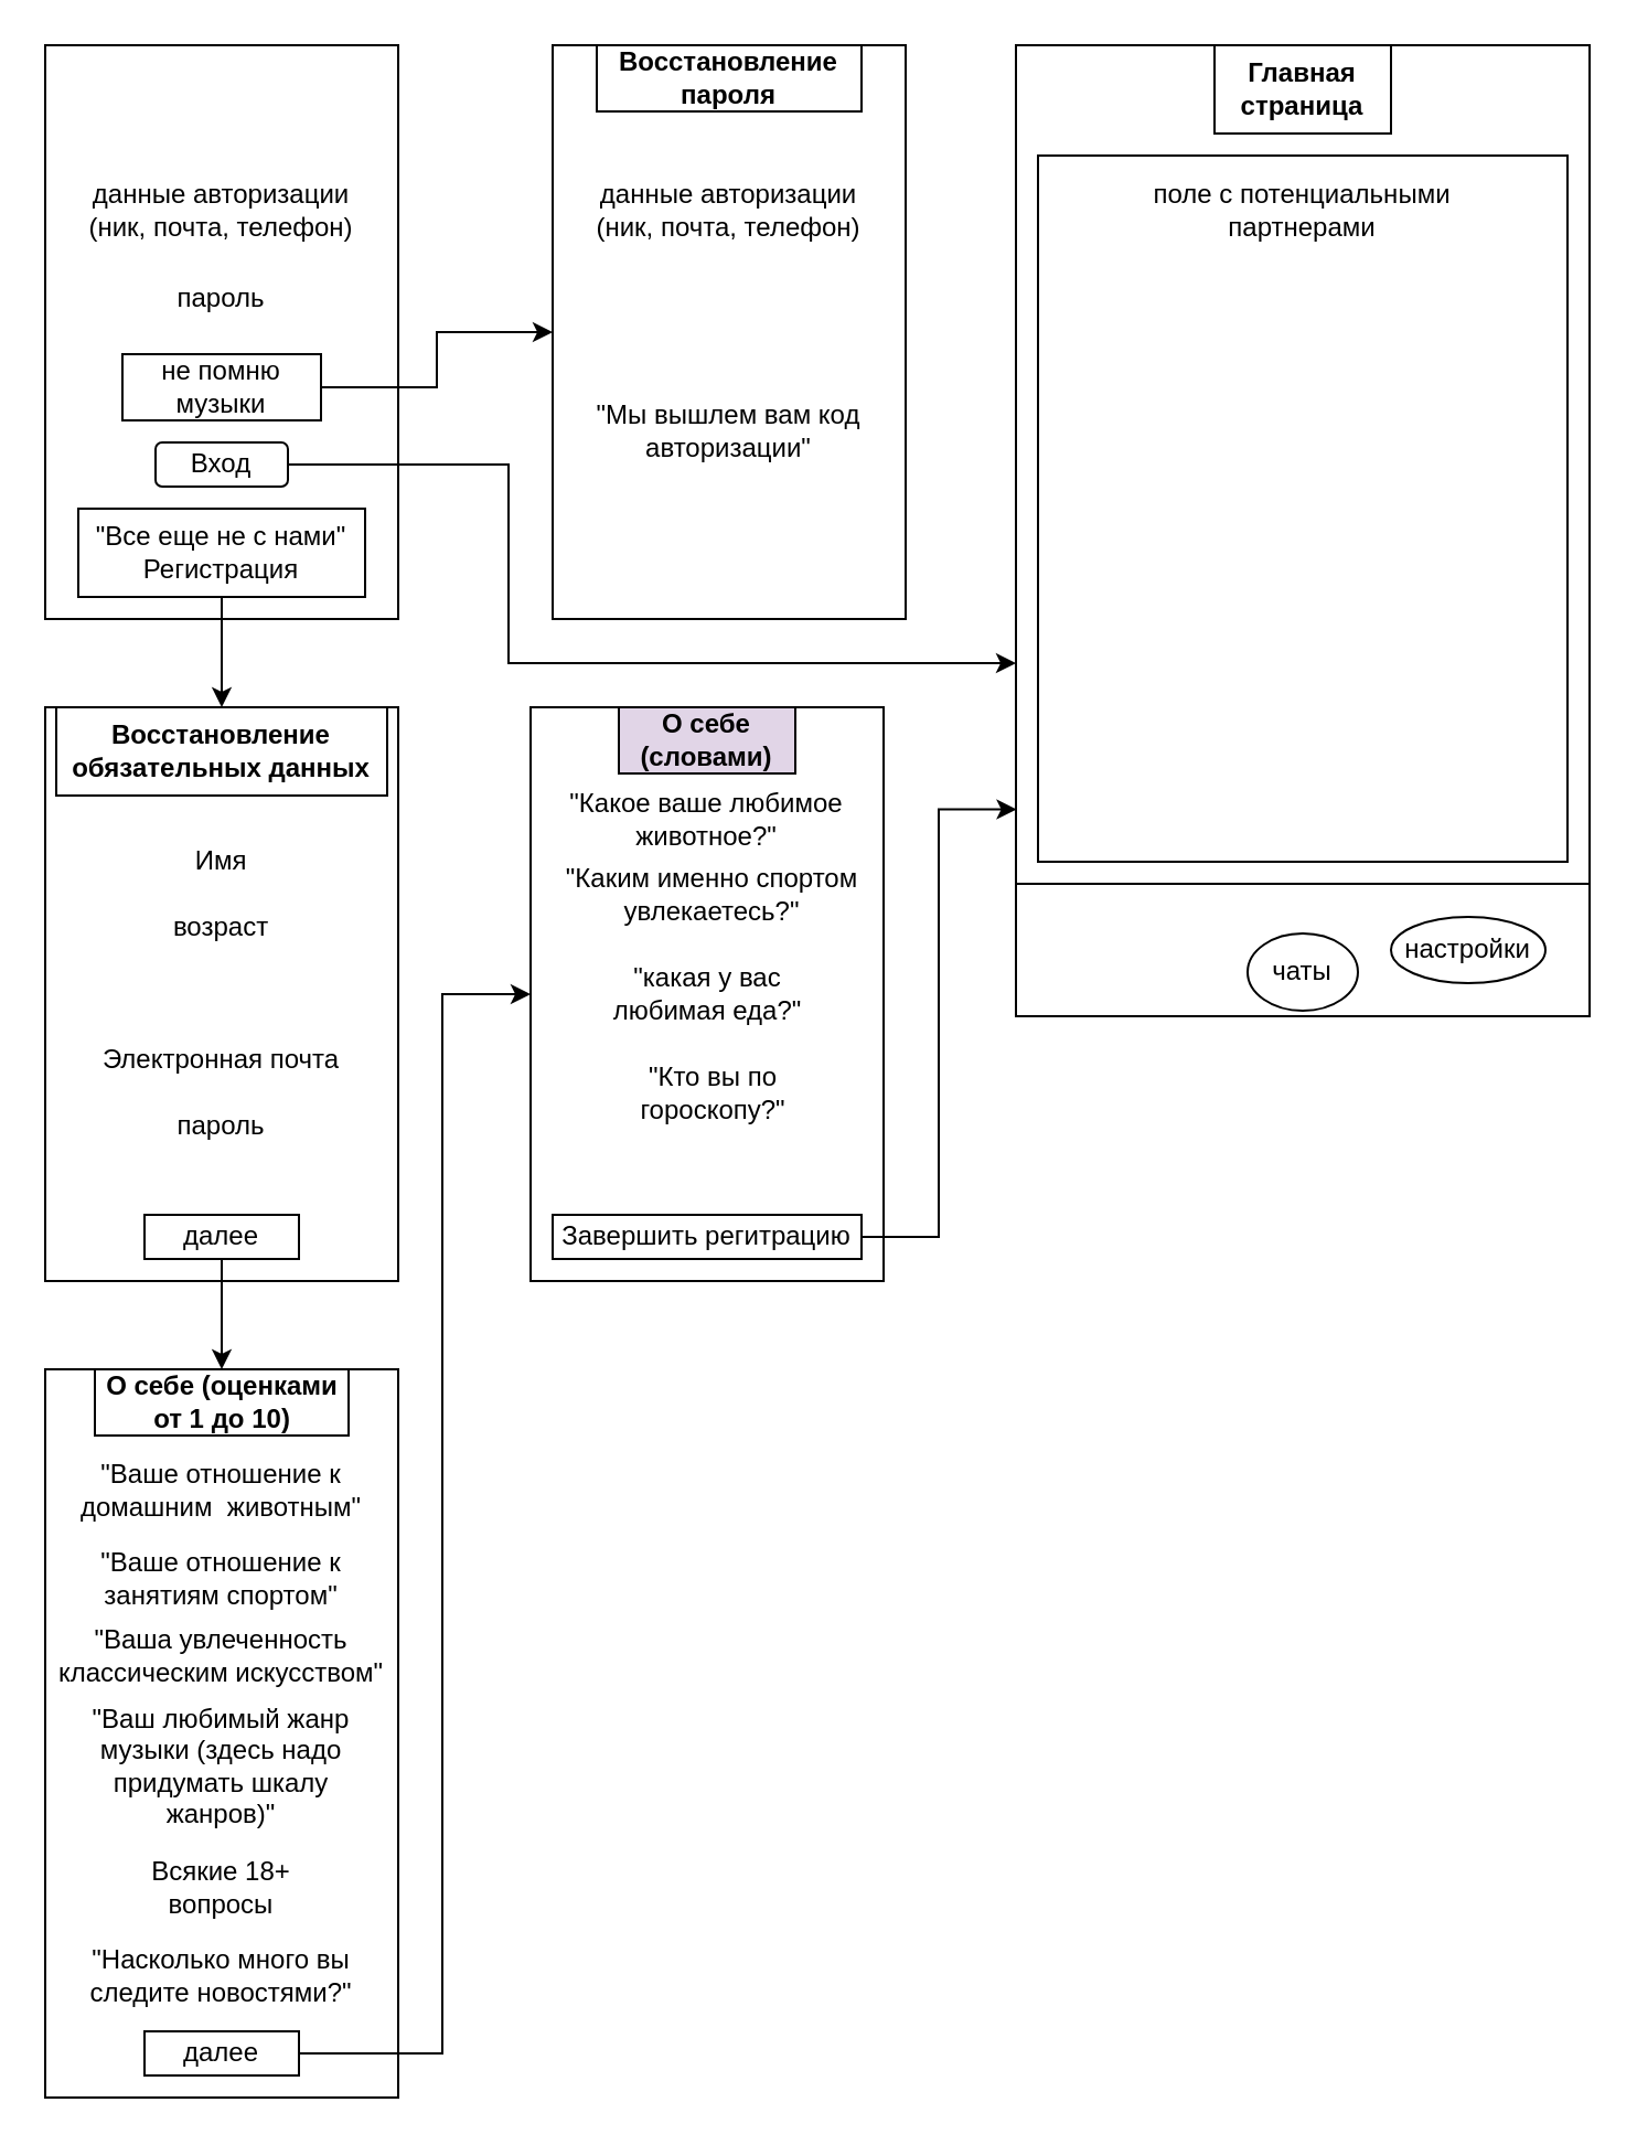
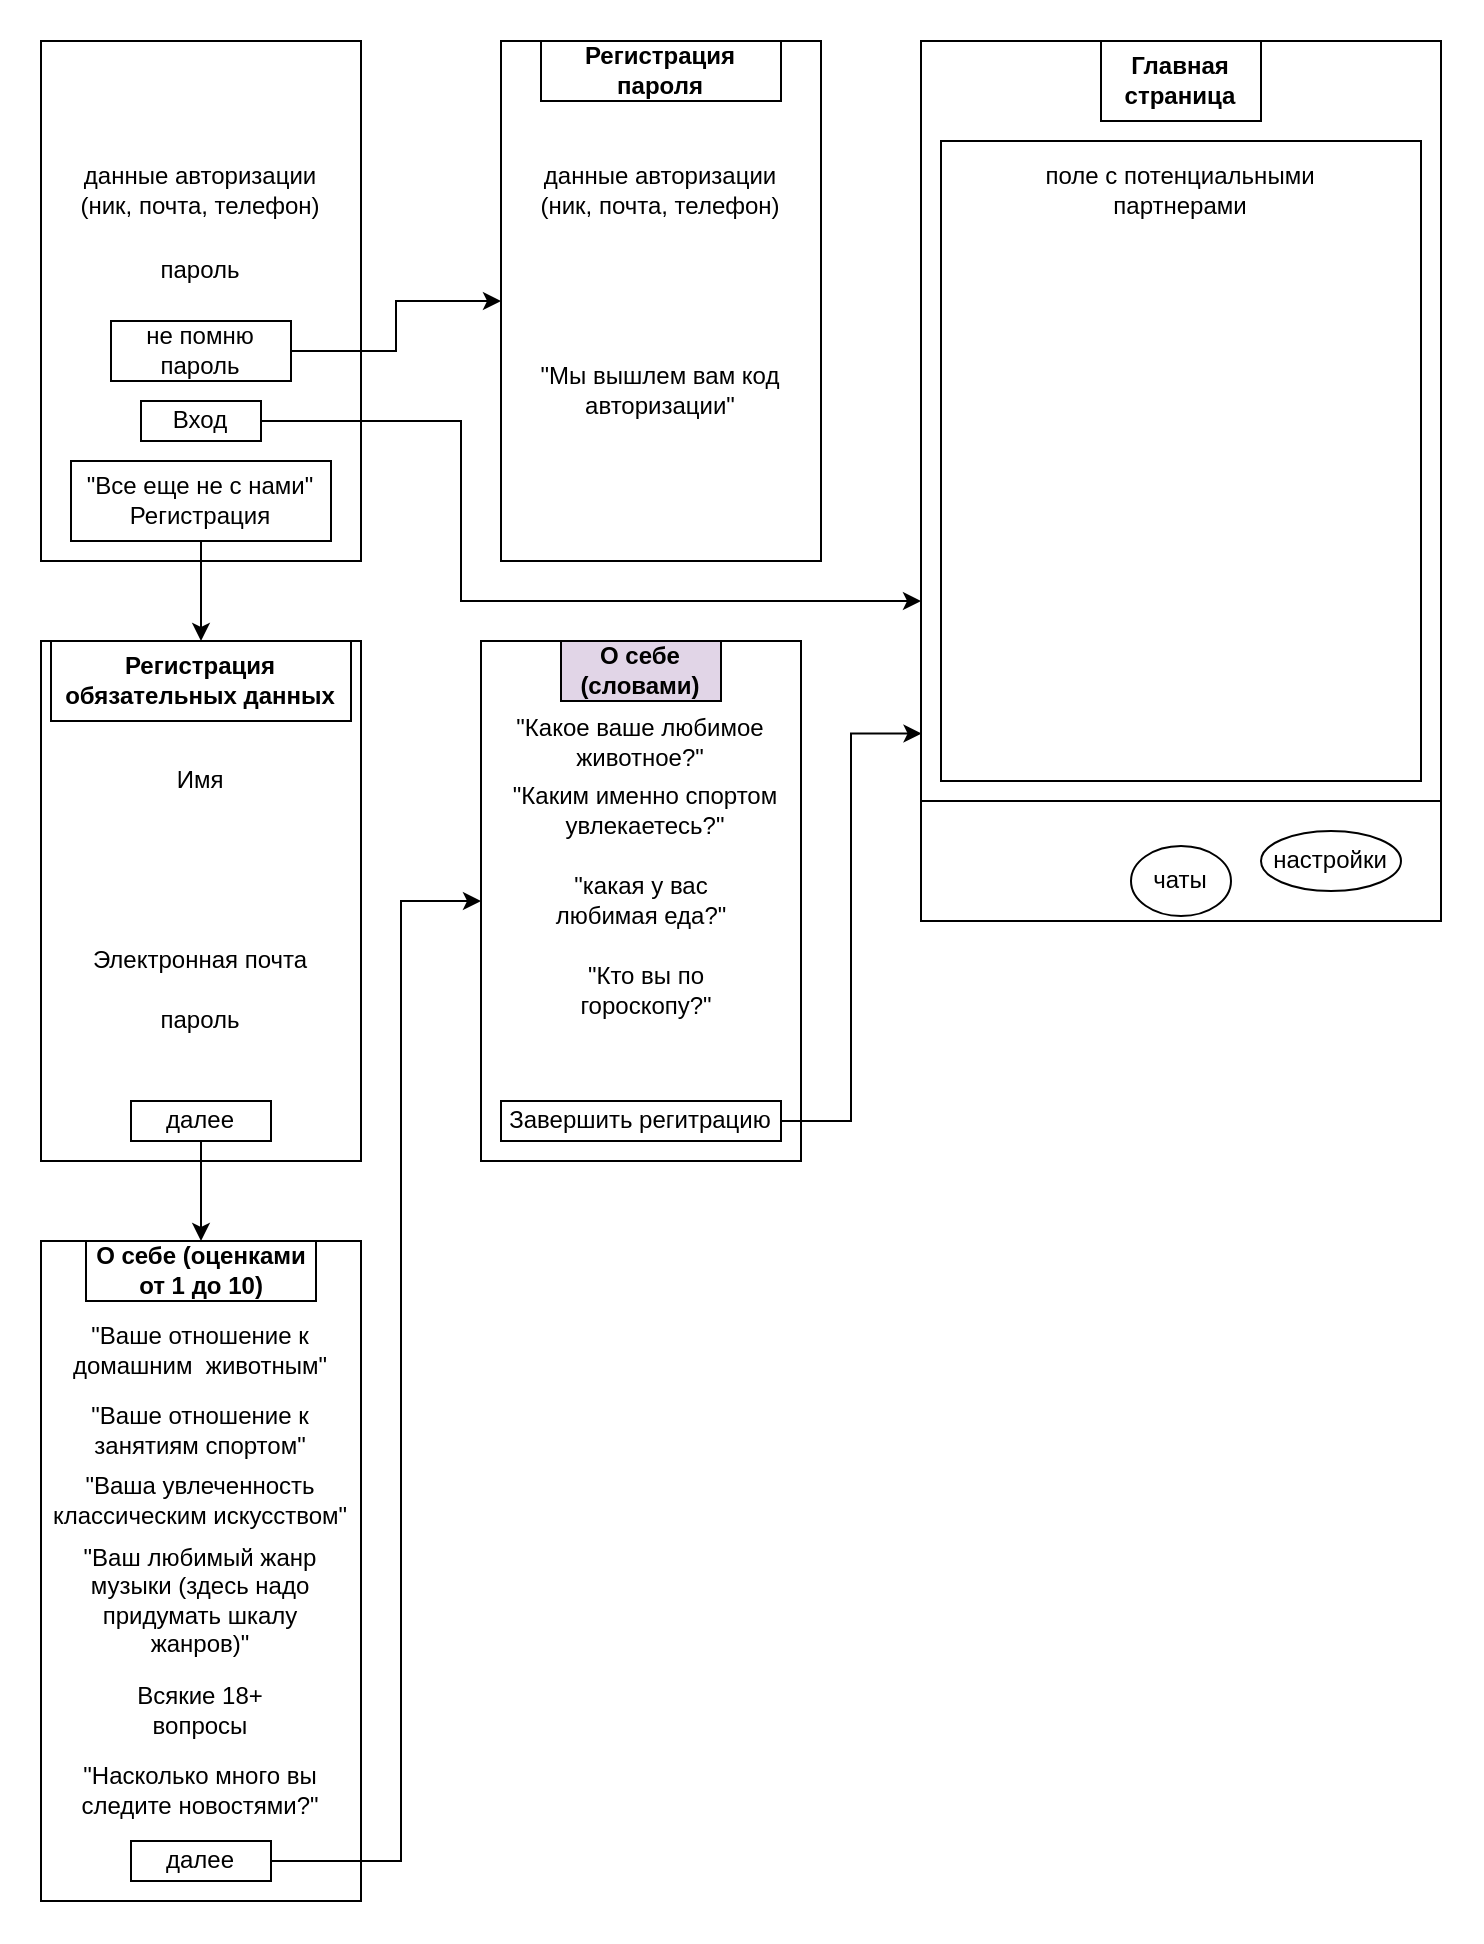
- <mxCell id="8" value="&lt;b&gt;Восстановление пароля&lt;/b&gt;" style="rounded=0;whiteSpace=wrap;html=1;" vertex="1" parent="1"><mxGeometry x="270" y="20" width="120" height="30" as="geometry" /></mxCell>
+ <mxCell id="8" value="&lt;b&gt;Регистрация пароля&lt;/b&gt;" style="rounded=0;whiteSpace=wrap;html=1;" vertex="1" parent="1"><mxGeometry x="270" y="20" width="120" height="30" as="geometry" /></mxCell>
- <mxCell id="6" value="не помню музыки" style="rounded=0;whiteSpace=wrap;html=1;" vertex="1" parent="1"><mxGeometry x="55" y="160" width="90" height="30" as="geometry" /></mxCell>
+ <mxCell id="6" value="не помню пароль" style="rounded=0;whiteSpace=wrap;html=1;" vertex="1" parent="1"><mxGeometry x="55" y="160" width="90" height="30" as="geometry" /></mxCell>
- <mxCell id="24" value="Вход" style="whiteSpace=wrap;html=1;rounded=1;" vertex="1" parent="1"><mxGeometry x="70" y="200" width="60" height="20" as="geometry" /></mxCell>
+ <mxCell id="24" value="Вход" style="rounded=0;whiteSpace=wrap;html=1;" vertex="1" parent="1"><mxGeometry x="70" y="200" width="60" height="20" as="geometry" /></mxCell>
- <mxCell id="14" value="&lt;b&gt;Восстановление обязательных данных&lt;/b&gt;" style="rounded=0;whiteSpace=wrap;html=1;" vertex="1" parent="1"><mxGeometry x="25" y="320" width="150" height="40" as="geometry" /></mxCell>
+ <mxCell id="14" value="&lt;b&gt;Регистрация обязательных данных&lt;/b&gt;" style="rounded=0;whiteSpace=wrap;html=1;" vertex="1" parent="1"><mxGeometry x="25" y="320" width="150" height="40" as="geometry" /></mxCell>
- <mxCell id="16" value="возраст" style="text;html=1;strokeColor=none;fillColor=none;align=center;verticalAlign=middle;whiteSpace=wrap;rounded=0;" vertex="1" parent="1"><mxGeometry x="65" y="410" width="70" height="20" as="geometry" /></mxCell>
